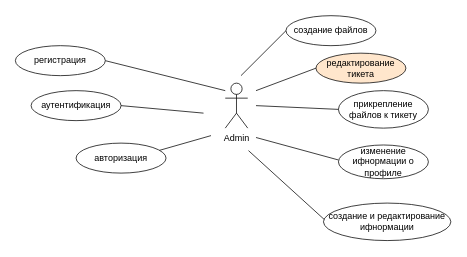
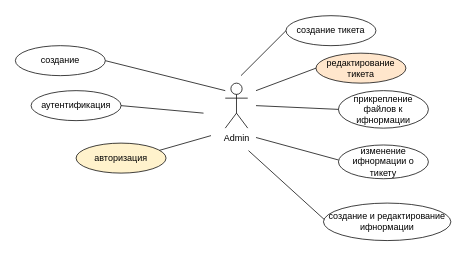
- <mxCell id="10" value="создание файлов" style="ellipse;whiteSpace=wrap;html=1;" vertex="1" parent="1"><mxGeometry x="381" y="20" width="120" height="40" as="geometry" /></mxCell>
+ <mxCell id="10" value="создание тикета" style="ellipse;whiteSpace=wrap;html=1;" vertex="1" parent="1"><mxGeometry x="381" y="20" width="120" height="40" as="geometry" /></mxCell>
- <mxCell id="4" value="регистрация" style="ellipse;whiteSpace=wrap;html=1;" vertex="1" parent="1"><mxGeometry x="20" y="60" width="120" height="40" as="geometry" /></mxCell>
+ <mxCell id="4" value="создание" style="ellipse;whiteSpace=wrap;html=1;" vertex="1" parent="1"><mxGeometry x="20" y="60" width="120" height="40" as="geometry" /></mxCell>
- <mxCell id="13" value="прикрепление файлов к тикету" style="ellipse;whiteSpace=wrap;html=1;" vertex="1" parent="1"><mxGeometry x="451" y="120" width="120" height="50" as="geometry" /></mxCell>
+ <mxCell id="13" value="прикрепление файлов к ифнормации" style="ellipse;whiteSpace=wrap;html=1;" vertex="1" parent="1"><mxGeometry x="451" y="120" width="120" height="50" as="geometry" /></mxCell>
- <mxCell id="8" value="авторизация" style="ellipse;whiteSpace=wrap;html=1;" vertex="1" parent="1"><mxGeometry x="101" y="190" width="120" height="40" as="geometry" /></mxCell>
+ <mxCell id="8" value="авторизация" style="ellipse;whiteSpace=wrap;html=1;fillColor=#fff2cc;" vertex="1" parent="1"><mxGeometry x="101" y="190" width="120" height="40" as="geometry" /></mxCell>
- <mxCell id="16" value="изменение ифнормации о профиле" style="ellipse;whiteSpace=wrap;html=1;" vertex="1" parent="1"><mxGeometry x="451" y="192.5" width="120" height="45" as="geometry" /></mxCell>
+ <mxCell id="16" value="изменение ифнормации о тикету" style="ellipse;whiteSpace=wrap;html=1;" vertex="1" parent="1"><mxGeometry x="451" y="192.5" width="120" height="45" as="geometry" /></mxCell>
